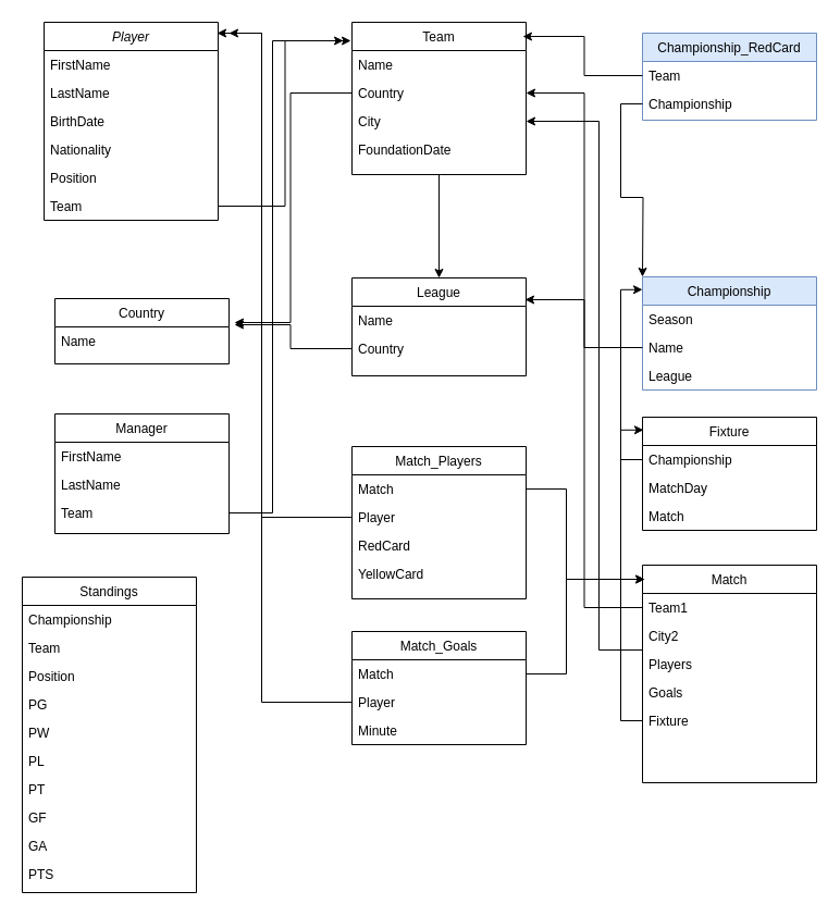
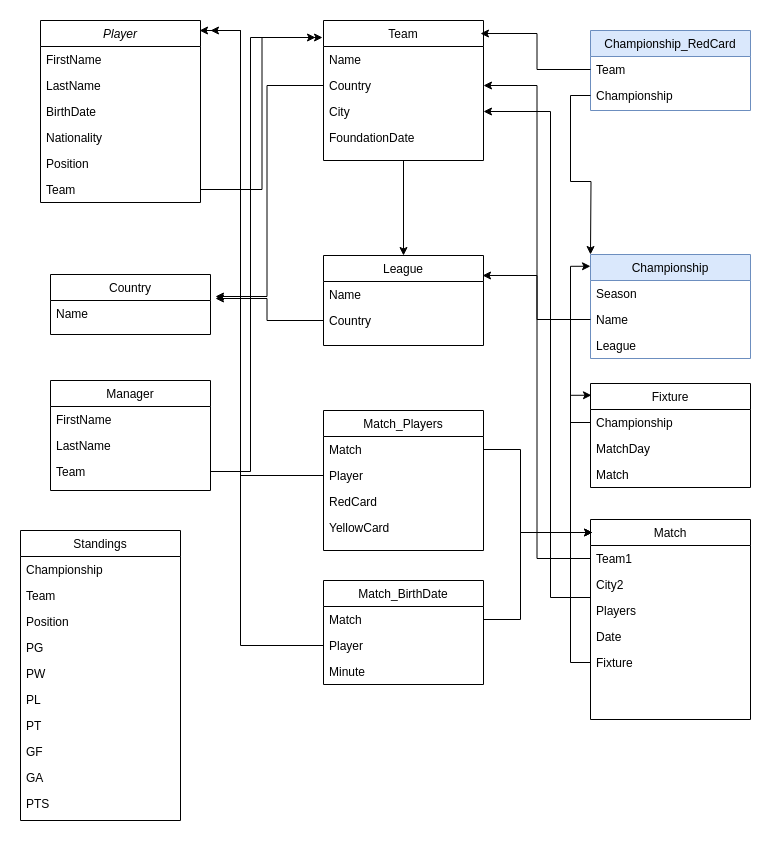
- <mxCell id="51" value="Match_Goals" style="swimlane;fontStyle=0;align=center;verticalAlign=top;childLayout=stackLayout;horizontal=1;startSize=26;horizontalStack=0;resizeParent=1;resizeLast=0;collapsible=1;marginBottom=0;rounded=0;shadow=0;strokeWidth=1;" parent="1" vertex="1"><mxGeometry x="323" y="580" width="160" height="104" as="geometry"><mxRectangle x="340" y="380" width="170" height="26" as="alternateBounds" /></mxGeometry></mxCell>
+ <mxCell id="51" value="Match_BirthDate" style="swimlane;fontStyle=0;align=center;verticalAlign=top;childLayout=stackLayout;horizontal=1;startSize=26;horizontalStack=0;resizeParent=1;resizeLast=0;collapsible=1;marginBottom=0;rounded=0;shadow=0;strokeWidth=1;" parent="1" vertex="1"><mxGeometry x="323" y="580" width="160" height="104" as="geometry"><mxRectangle x="340" y="380" width="170" height="26" as="alternateBounds" /></mxGeometry></mxCell>
- <mxCell id="38" value="Goals" style="text;align=left;verticalAlign=top;spacingLeft=4;spacingRight=4;overflow=hidden;rotatable=0;points=[[0,0.5],[1,0.5]];portConstraint=eastwest;rounded=0;shadow=0;html=0;" parent="34" vertex="1"><mxGeometry y="104" width="160" height="26" as="geometry" /></mxCell>
+ <mxCell id="38" value="Date" style="text;align=left;verticalAlign=top;spacingLeft=4;spacingRight=4;overflow=hidden;rotatable=0;points=[[0,0.5],[1,0.5]];portConstraint=eastwest;rounded=0;shadow=0;html=0;" parent="34" vertex="1"><mxGeometry y="104" width="160" height="26" as="geometry" /></mxCell>
